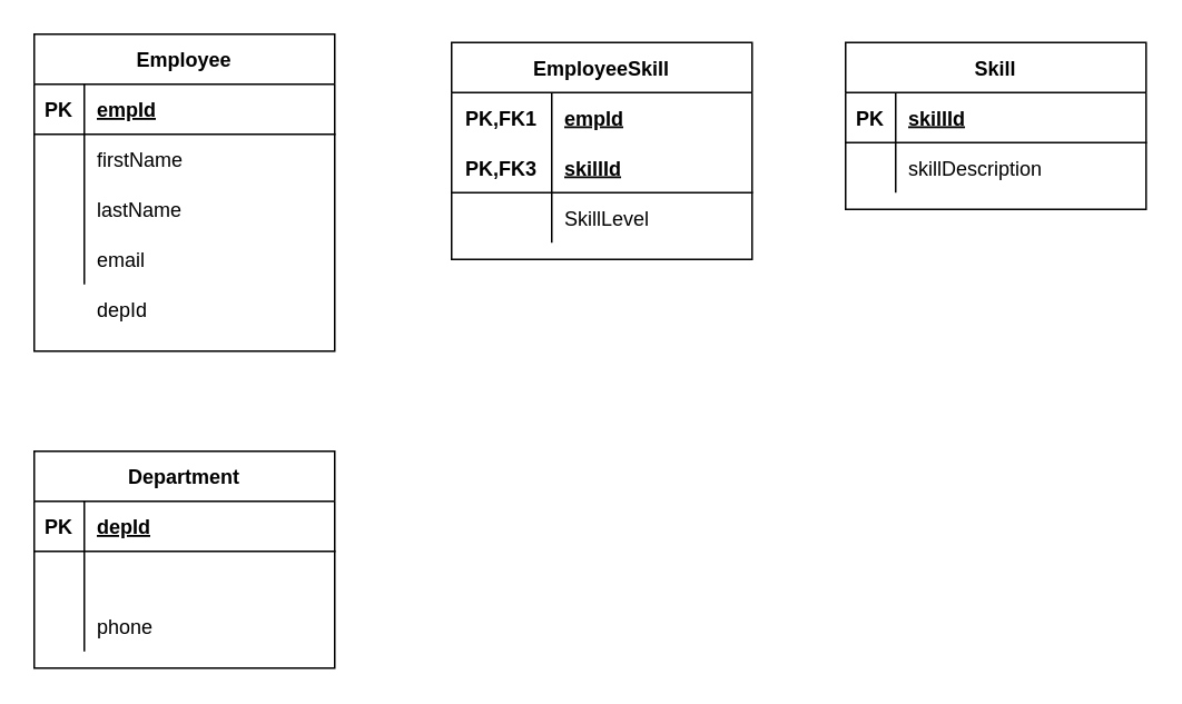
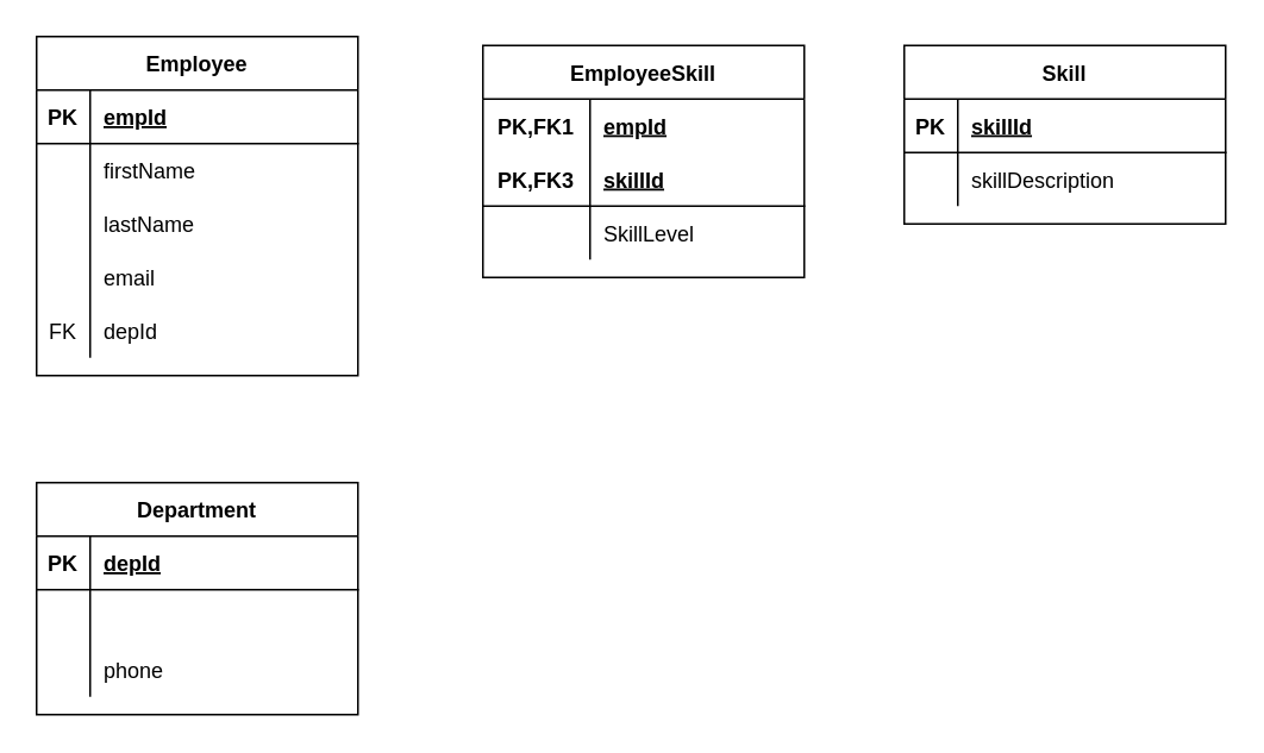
+ <mxCell id="35" value="FK" style="shape=partialRectangle;connectable=0;fillColor=none;top=0;left=0;bottom=0;right=0;editable=1;overflow=hidden;" vertex="1" parent="34"><mxGeometry width="30" height="30" as="geometry" /></mxCell>
